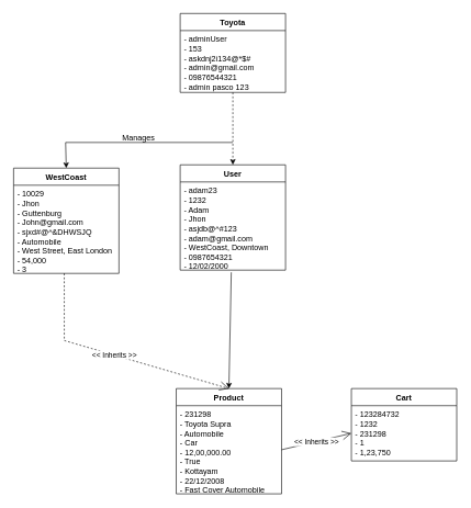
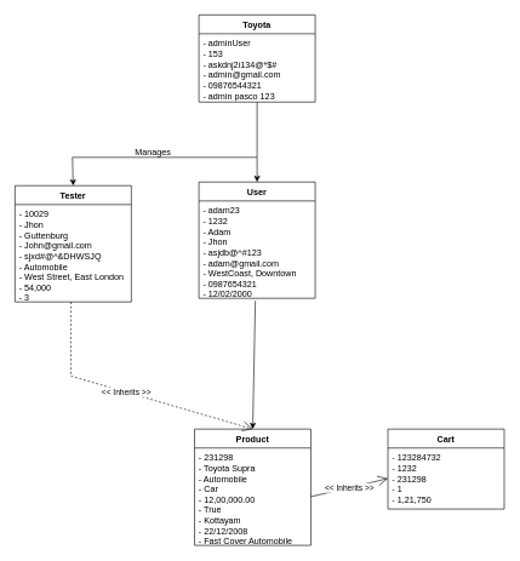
- <mxCell id="12" value="" style="endArrow=classic;html=1;rounded=0;dashed=1;" parent="1" source="3" target="6" edge="1"><mxGeometry width="50" height="50" relative="1" as="geometry"><mxPoint x="353" y="260" as="sourcePoint" /><mxPoint x="349" y="313" as="targetPoint" /></mxGeometry></mxCell>
+ <mxCell id="12" value="" style="endArrow=classic;html=1;rounded=0;" parent="1" source="3" target="6" edge="1"><mxGeometry width="50" height="50" relative="1" as="geometry"><mxPoint x="353" y="260" as="sourcePoint" /><mxPoint x="349" y="313" as="targetPoint" /></mxGeometry></mxCell>
- <mxCell id="4" value="WestCoast" style="swimlane;fontStyle=1;align=center;verticalAlign=top;childLayout=stackLayout;horizontal=1;startSize=26;horizontalStack=0;resizeParent=1;resizeParentMax=0;resizeLast=0;collapsible=1;marginBottom=0;whiteSpace=wrap;html=1;" parent="1" vertex="1"><mxGeometry x="20" y="255" width="160" height="160" as="geometry" /></mxCell>
+ <mxCell id="4" value="Tester" style="swimlane;fontStyle=1;align=center;verticalAlign=top;childLayout=stackLayout;horizontal=1;startSize=26;horizontalStack=0;resizeParent=1;resizeParentMax=0;resizeLast=0;collapsible=1;marginBottom=0;whiteSpace=wrap;html=1;" parent="1" vertex="1"><mxGeometry x="20" y="255" width="160" height="160" as="geometry" /></mxCell>
- <mxCell id="9" value="- 123284732&lt;br&gt;- 1232&lt;br&gt;- 231298&lt;br&gt;- 1&lt;br&gt;- 1,23,750" style="text;strokeColor=none;fillColor=none;align=left;verticalAlign=top;spacingLeft=4;spacingRight=4;overflow=hidden;rotatable=0;points=[[0,0.5],[1,0.5]];portConstraint=eastwest;whiteSpace=wrap;html=1;" parent="8" vertex="1"><mxGeometry y="26" width="160" height="84" as="geometry" /></mxCell>
+ <mxCell id="9" value="- 123284732&lt;br&gt;- 1232&lt;br&gt;- 231298&lt;br&gt;- 1&lt;br&gt;- 1,21,750" style="text;strokeColor=none;fillColor=none;align=left;verticalAlign=top;spacingLeft=4;spacingRight=4;overflow=hidden;rotatable=0;points=[[0,0.5],[1,0.5]];portConstraint=eastwest;whiteSpace=wrap;html=1;" parent="8" vertex="1"><mxGeometry y="26" width="160" height="84" as="geometry" /></mxCell>
